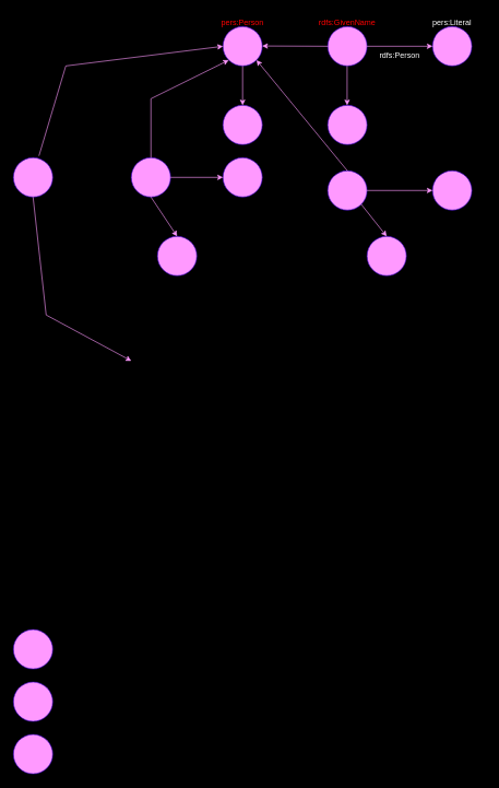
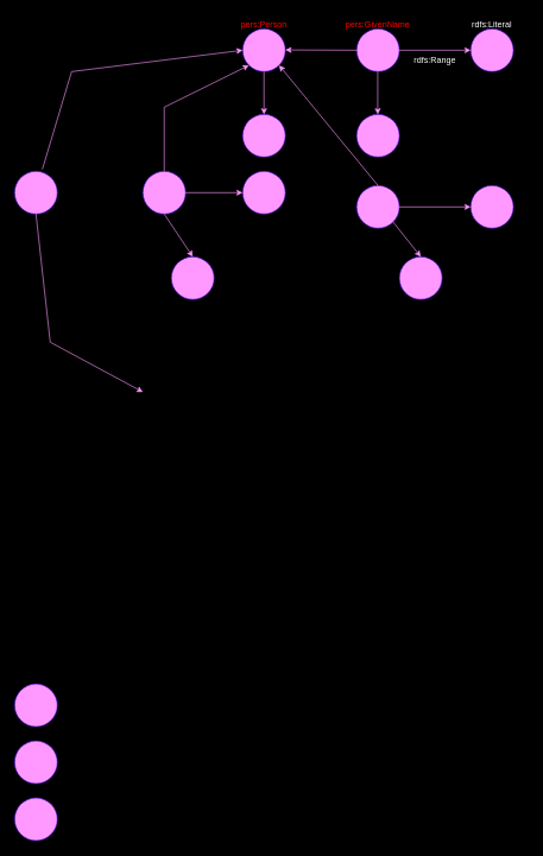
- <mxCell id="27" value="&lt;font color=&quot;#ff0000&quot;&gt;rdfs:GivenName&lt;/font&gt;" style="text;strokeColor=none;align=center;fillColor=none;html=1;verticalAlign=middle;whiteSpace=wrap;rounded=0;" vertex="1" parent="1"><mxGeometry x="480" width="100" height="30" as="geometry" y="20" /></mxCell>
+ <mxCell id="27" value="&lt;font color=&quot;#ff0000&quot;&gt;pers:GivenName&lt;/font&gt;" style="text;strokeColor=none;align=center;fillColor=none;html=1;verticalAlign=middle;whiteSpace=wrap;rounded=0;" vertex="1" parent="1"><mxGeometry x="480" width="100" height="30" as="geometry" y="20" /></mxCell>
- <mxCell id="28" value="&lt;font color=&quot;#ffffff&quot;&gt;pers:Literal&lt;/font&gt;" style="text;strokeColor=none;align=center;fillColor=none;html=1;verticalAlign=middle;whiteSpace=wrap;rounded=0;" vertex="1" parent="1"><mxGeometry x="640" width="100" height="30" as="geometry" y="20" /></mxCell>
+ <mxCell id="28" value="&lt;font color=&quot;#ffffff&quot;&gt;rdfs:Literal&lt;/font&gt;" style="text;strokeColor=none;align=center;fillColor=none;html=1;verticalAlign=middle;whiteSpace=wrap;rounded=0;" vertex="1" parent="1"><mxGeometry x="640" width="100" height="30" as="geometry" y="20" /></mxCell>
- <mxCell id="29" value="&lt;font color=&quot;#ffffff&quot;&gt;rdfs:Person&lt;/font&gt;" style="text;strokeColor=none;align=center;fillColor=none;html=1;verticalAlign=middle;whiteSpace=wrap;rounded=0;" vertex="1" parent="1"><mxGeometry x="560" y="70" width="100" height="30" as="geometry" /></mxCell>
+ <mxCell id="29" value="&lt;font color=&quot;#ffffff&quot;&gt;rdfs:Range&lt;/font&gt;" style="text;strokeColor=none;align=center;fillColor=none;html=1;verticalAlign=middle;whiteSpace=wrap;rounded=0;" vertex="1" parent="1"><mxGeometry x="560" y="70" width="100" height="30" as="geometry" /></mxCell>
